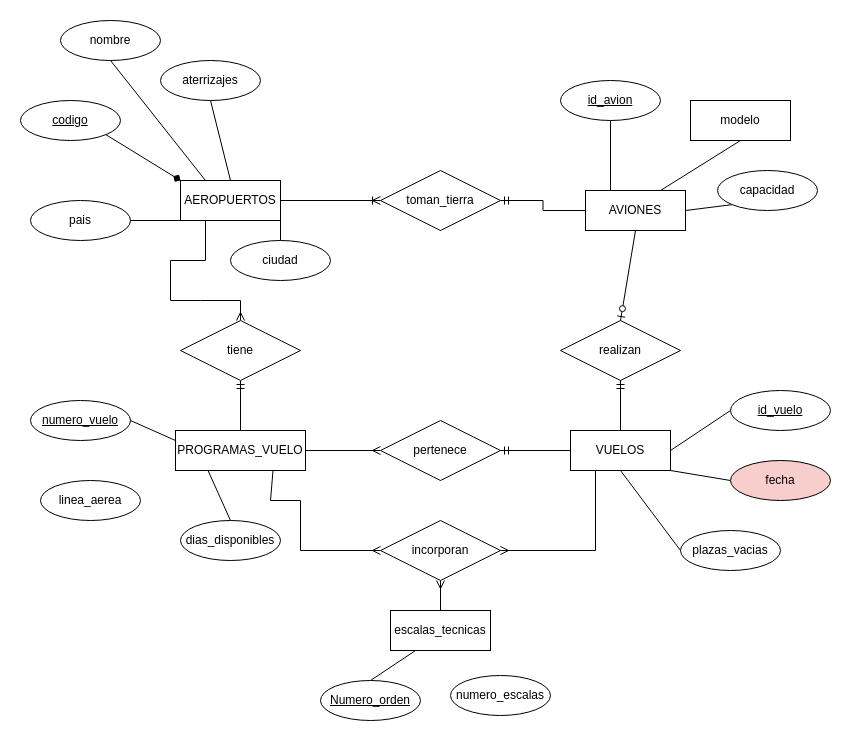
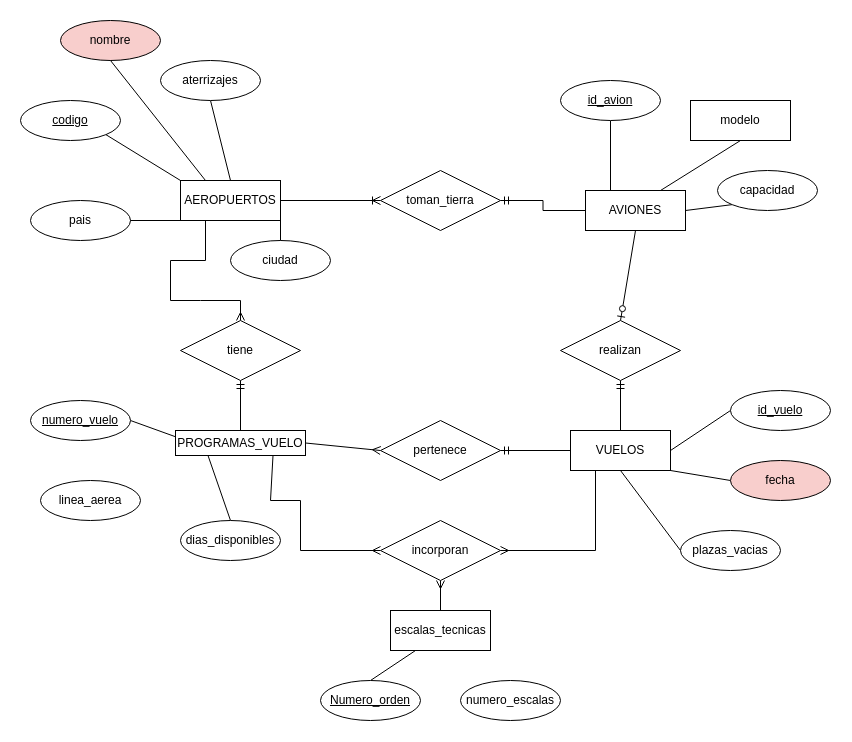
- <mxCell id="6" value="nombre" style="ellipse;whiteSpace=wrap;html=1;align=center;" parent="1" vertex="1"><mxGeometry x="60" y="20" width="100" height="40" as="geometry" /></mxCell>
+ <mxCell id="6" value="nombre" style="ellipse;whiteSpace=wrap;html=1;align=center;fillColor=#f8cecc;" parent="1" vertex="1"><mxGeometry x="60" y="20" width="100" height="40" as="geometry" /></mxCell>
- <mxCell id="9" value="" style="endArrow=diamond;html=1;rounded=0;exitX=1;exitY=1;exitDx=0;exitDy=0;entryX=0;entryY=0;entryDx=0;entryDy=0;" parent="1" source="5" target="4" edge="1"><mxGeometry relative="1" as="geometry"><mxPoint x="320" y="300" as="sourcePoint" /><mxPoint x="480" y="300" as="targetPoint" /></mxGeometry></mxCell>
+ <mxCell id="9" value="" style="endArrow=none;html=1;rounded=0;exitX=1;exitY=1;exitDx=0;exitDy=0;entryX=0;entryY=0;entryDx=0;entryDy=0;" parent="1" source="5" target="4" edge="1"><mxGeometry relative="1" as="geometry"><mxPoint x="320" y="300" as="sourcePoint" /><mxPoint x="480" y="300" as="targetPoint" /></mxGeometry></mxCell>
- <mxCell id="25" value="PROGRAMAS_VUELO" style="whiteSpace=wrap;html=1;align=center;" parent="1" vertex="1"><mxGeometry x="175" y="430" width="130" height="40" as="geometry" /></mxCell>
+ <mxCell id="25" value="PROGRAMAS_VUELO" style="whiteSpace=wrap;html=1;align=center;" parent="1" vertex="1"><mxGeometry x="175" y="430" width="130" height="25" as="geometry" /></mxCell>
- <mxCell id="48" value="numero_escalas" style="ellipse;whiteSpace=wrap;html=1;align=center;" parent="1" vertex="1"><mxGeometry x="450" y="675" width="100" height="40" as="geometry" /></mxCell>
+ <mxCell id="48" value="numero_escalas" style="ellipse;whiteSpace=wrap;html=1;align=center;" parent="1" vertex="1"><mxGeometry x="460" y="680" width="100" height="40" as="geometry" /></mxCell>
